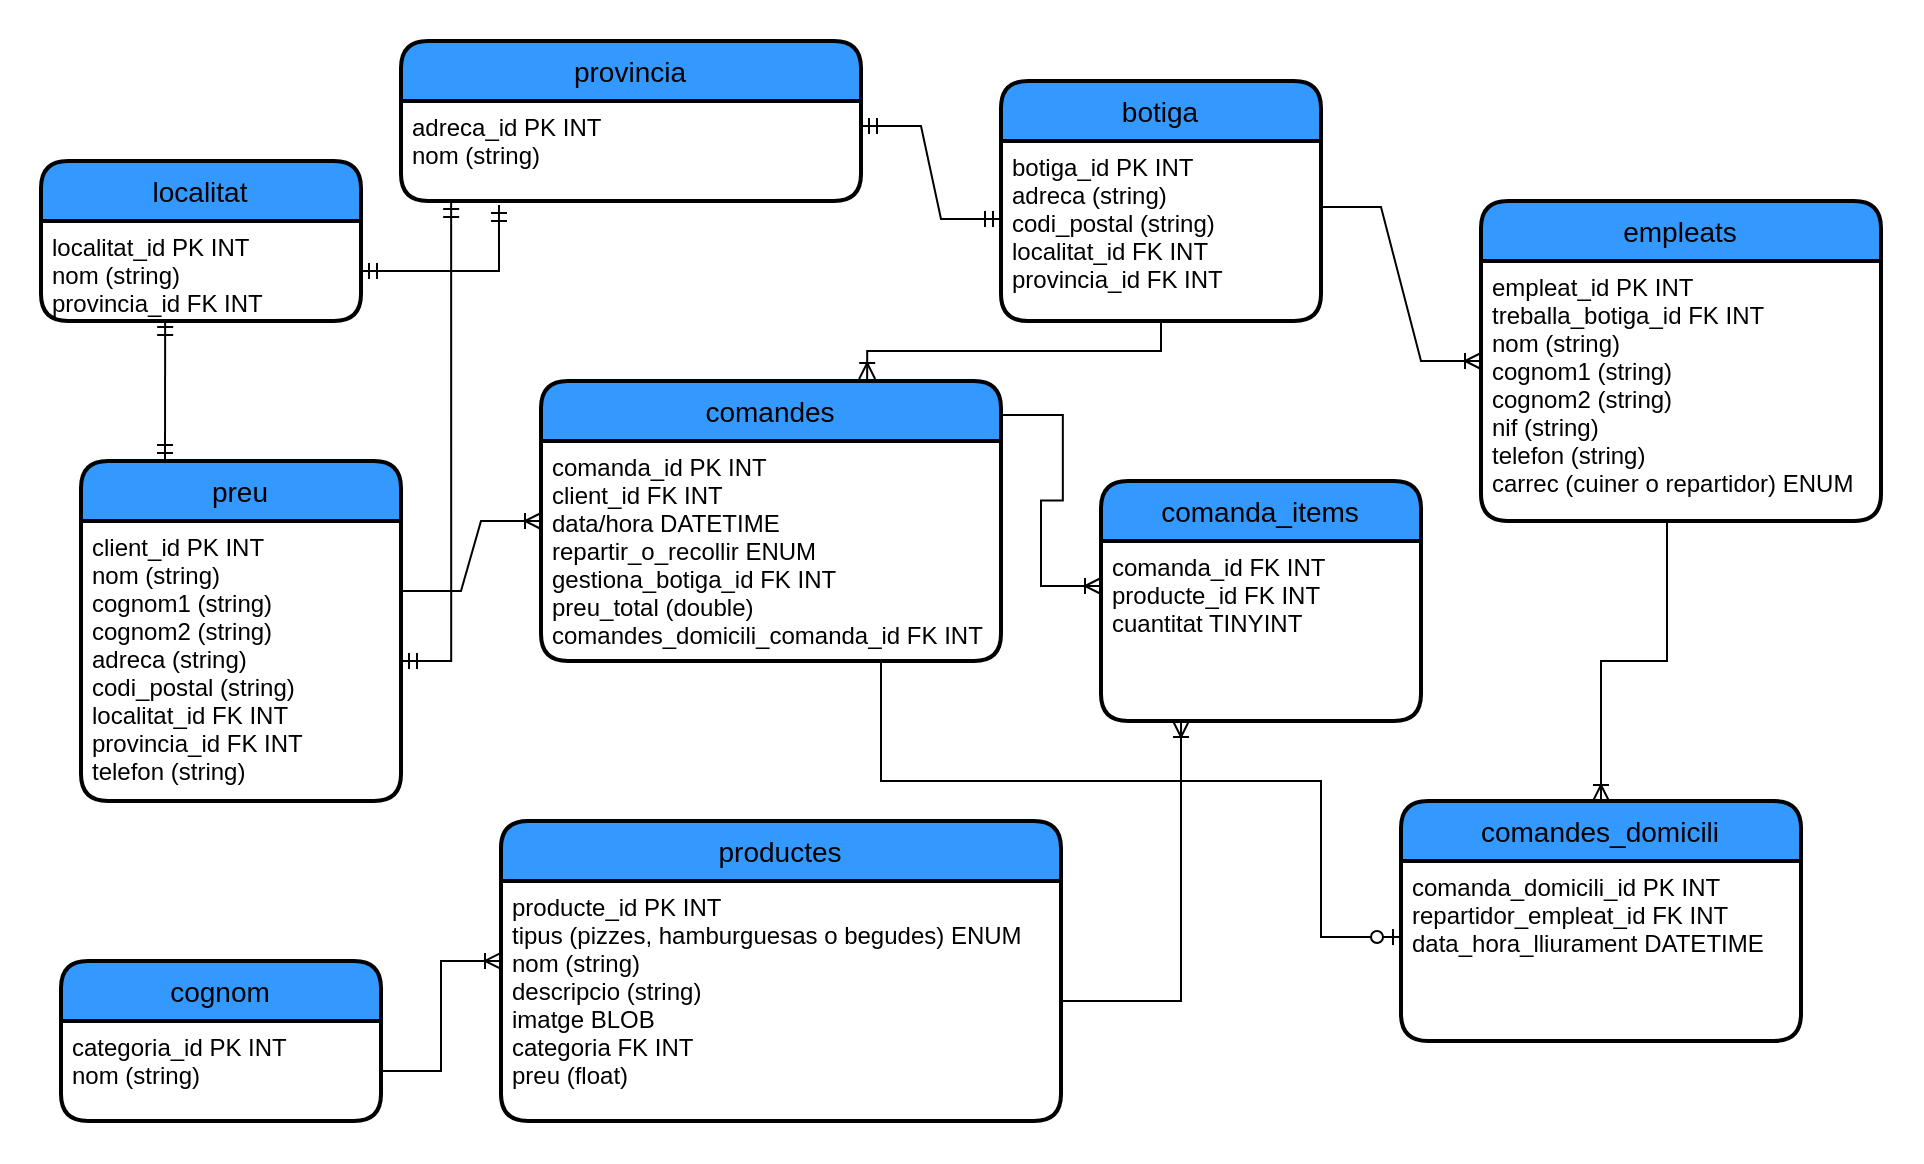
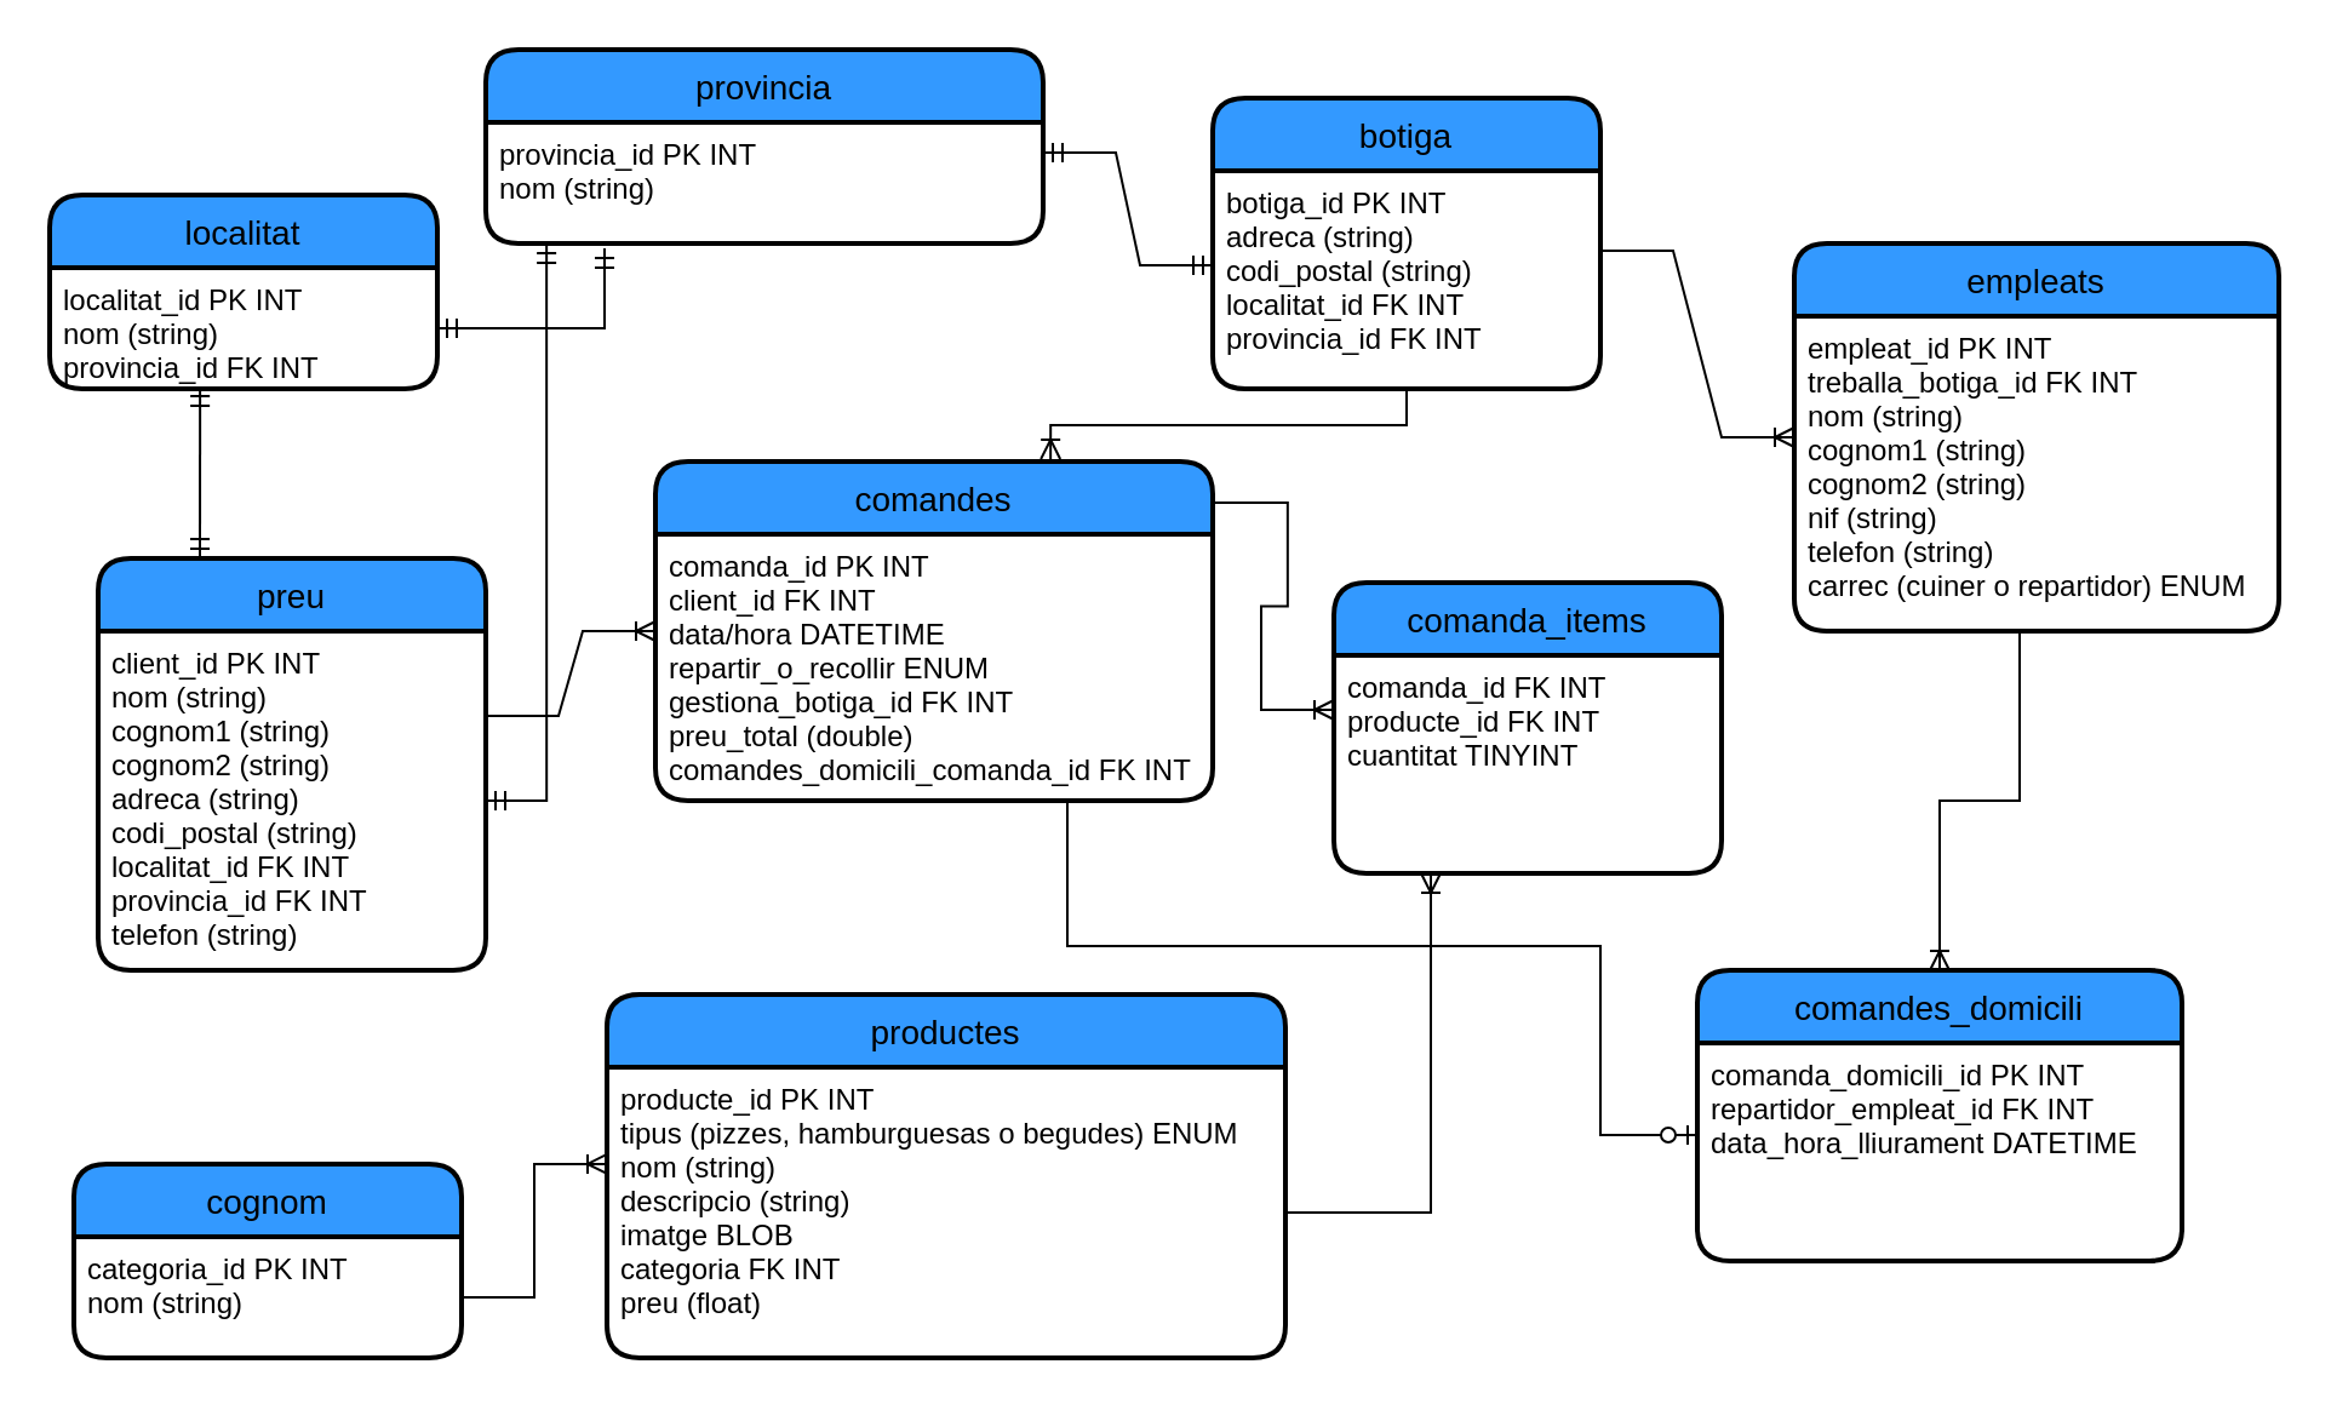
- <mxCell id="17" value="adreca_id PK INT&#10;nom (string)" style="align=left;strokeColor=none;fillColor=none;spacingLeft=4;fontSize=12;verticalAlign=top;resizable=0;rotatable=0;part=1;" parent="16" vertex="1"><mxGeometry y="30" width="230" height="50" as="geometry" /></mxCell>
+ <mxCell id="17" value="provincia_id PK INT&#10;nom (string)" style="align=left;strokeColor=none;fillColor=none;spacingLeft=4;fontSize=12;verticalAlign=top;resizable=0;rotatable=0;part=1;" parent="16" vertex="1"><mxGeometry y="30" width="230" height="50" as="geometry" /></mxCell>
